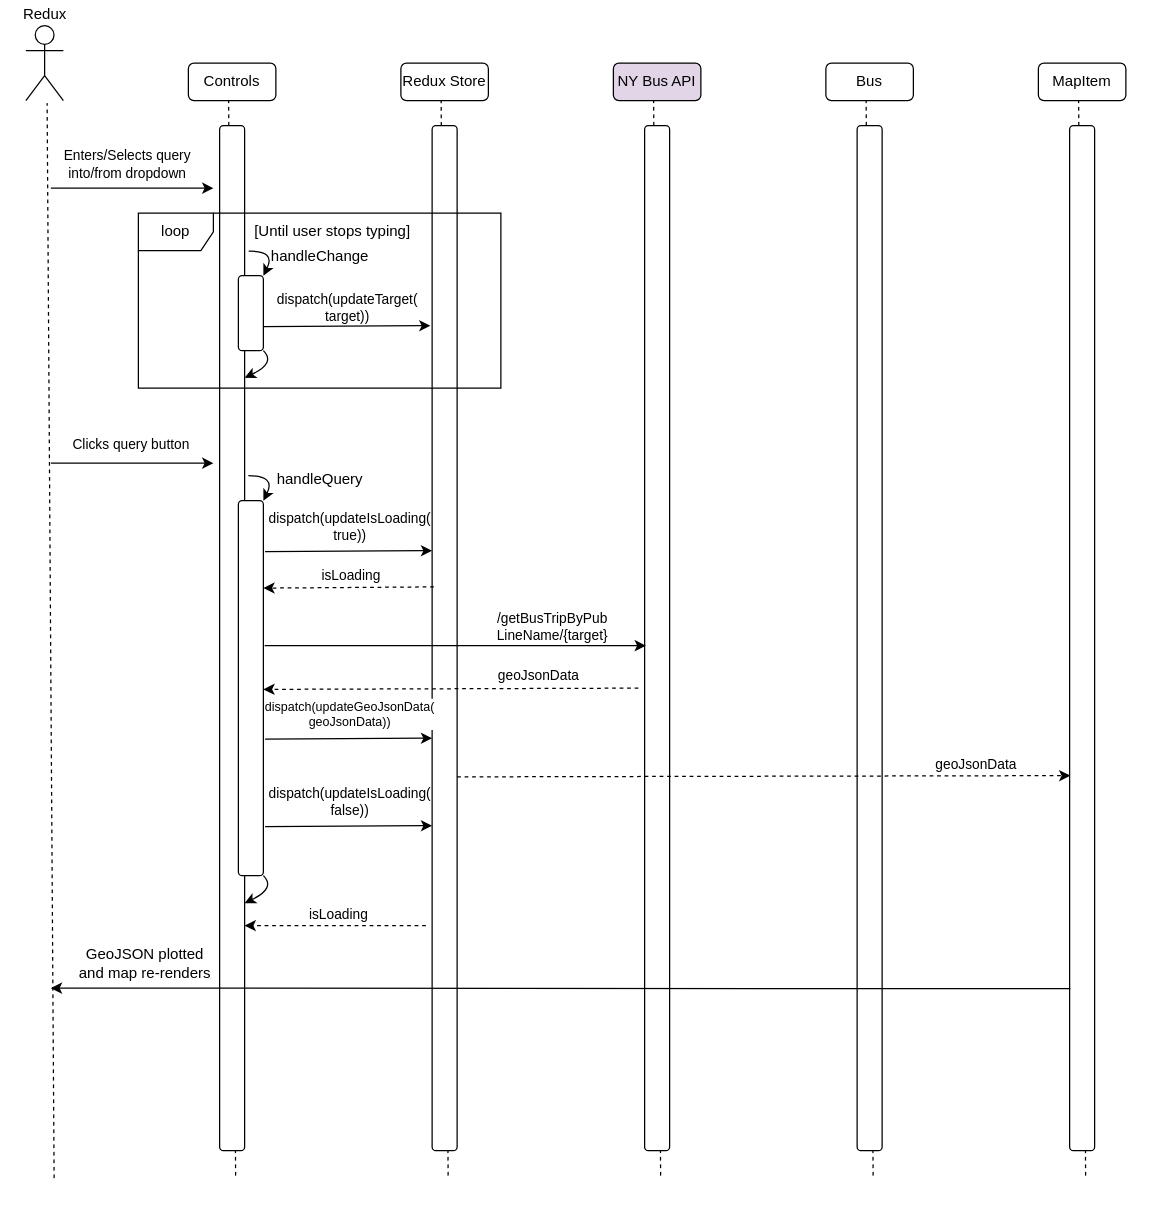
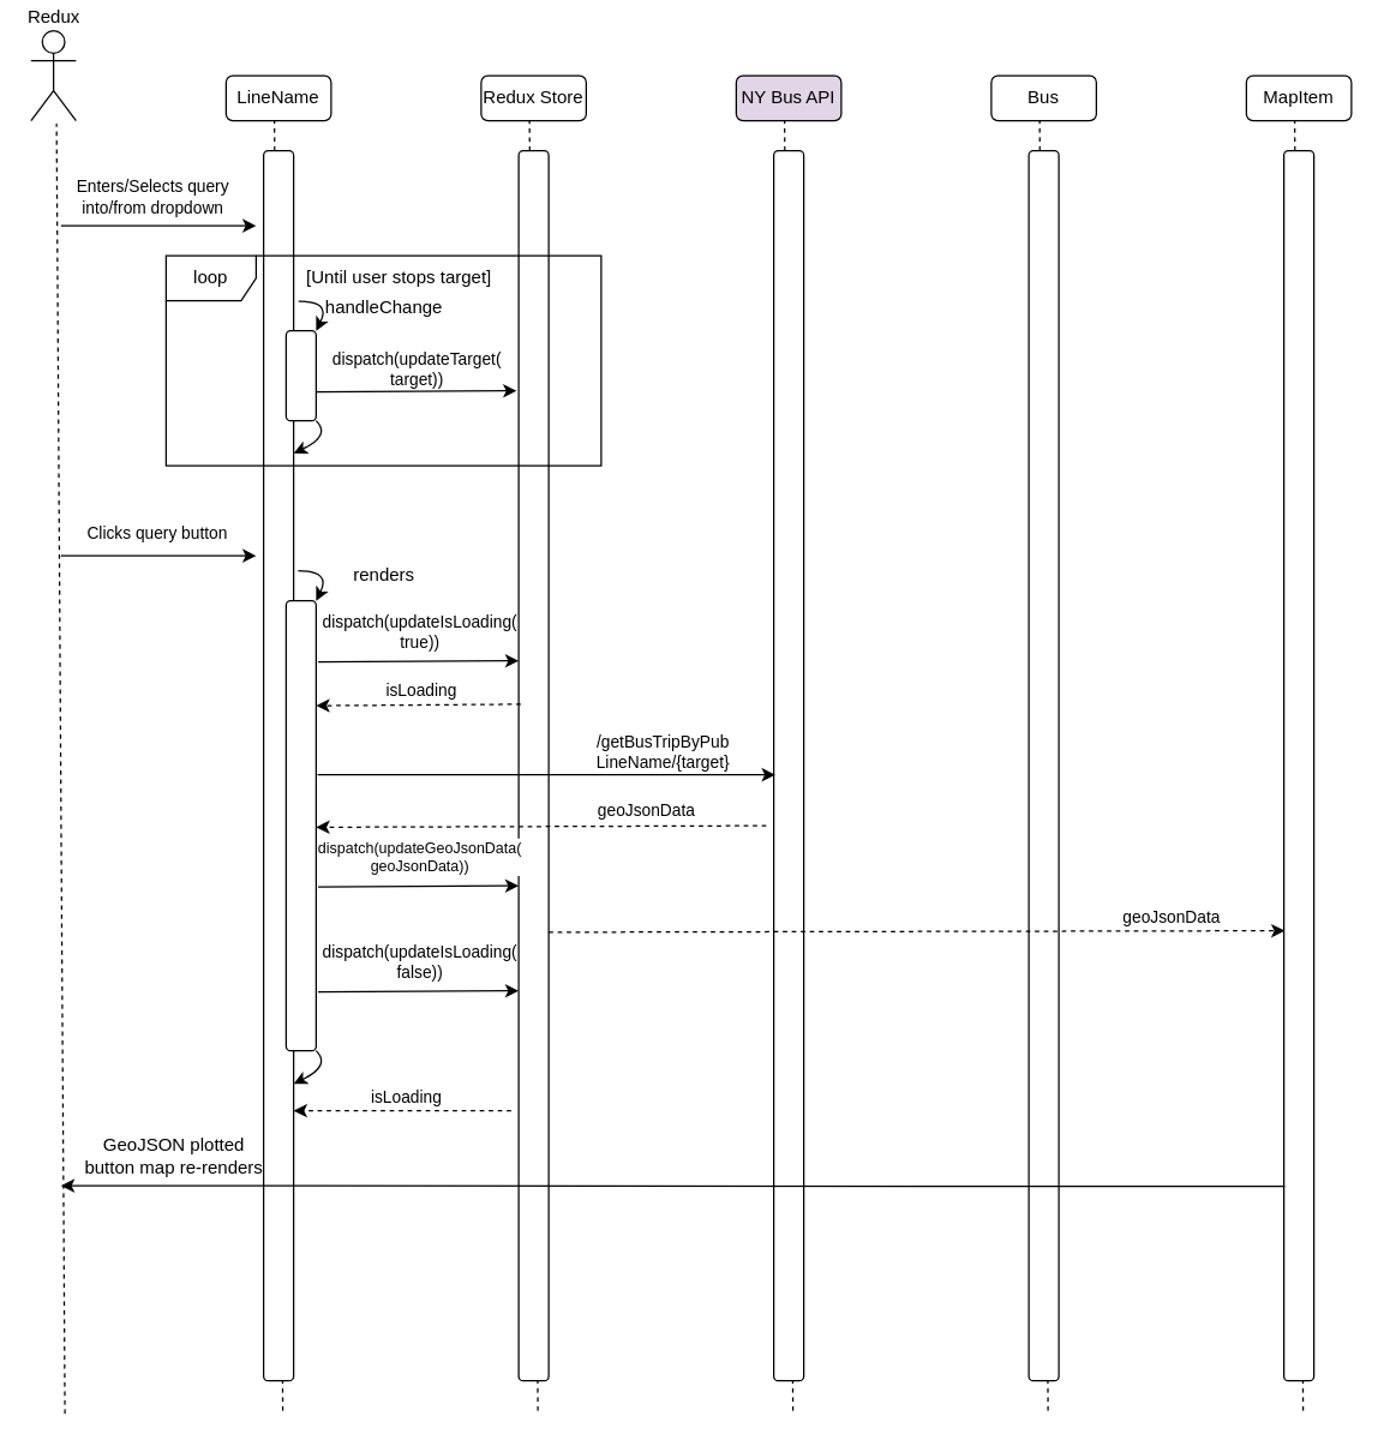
- <mxCell id="4" value="Controls" style="rounded=1;whiteSpace=wrap;html=1;" parent="1" vertex="1"><mxGeometry x="150" y="50" width="70" height="30" as="geometry" /></mxCell>
+ <mxCell id="4" value="LineName" style="rounded=1;whiteSpace=wrap;html=1;" parent="1" vertex="1"><mxGeometry x="150" y="50" width="70" height="30" as="geometry" /></mxCell>
- <mxCell id="24" value="[Until user stops typing]" style="text;html=1;align=center;verticalAlign=middle;resizable=0;points=[];autosize=1;strokeColor=none;fillColor=none;" parent="1" vertex="1"><mxGeometry x="190" y="170" width="150" height="30" as="geometry" /></mxCell>
+ <mxCell id="24" value="[Until user stops target]" style="text;html=1;align=center;verticalAlign=middle;resizable=0;points=[];autosize=1;strokeColor=none;fillColor=none;" parent="1" vertex="1"><mxGeometry x="190" y="170" width="150" height="30" as="geometry" /></mxCell>
- <mxCell id="36" value="handleQuery" style="text;html=1;align=center;verticalAlign=middle;resizable=0;points=[];autosize=1;strokeColor=none;fillColor=none;" parent="1" vertex="1"><mxGeometry x="210" y="368" width="90" height="30" as="geometry" /></mxCell>
+ <mxCell id="36" value="renders" style="text;html=1;align=center;verticalAlign=middle;resizable=0;points=[];autosize=1;strokeColor=none;fillColor=none;" parent="1" vertex="1"><mxGeometry x="210" y="368" width="90" height="30" as="geometry" /></mxCell>
- <mxCell id="56" value="GeoJSON plotted&lt;div&gt;and map re-renders&lt;/div&gt;" style="text;html=1;align=center;verticalAlign=middle;resizable=0;points=[];autosize=1;strokeColor=none;fillColor=none;" parent="1" vertex="1"><mxGeometry x="50" y="750" width="130" height="40" as="geometry" /></mxCell>
+ <mxCell id="56" value="GeoJSON plotted&lt;div&gt;button map re-renders&lt;/div&gt;" style="text;html=1;align=center;verticalAlign=middle;resizable=0;points=[];autosize=1;strokeColor=none;fillColor=none;" parent="1" vertex="1"><mxGeometry x="50" y="750" width="130" height="40" as="geometry" /></mxCell>
